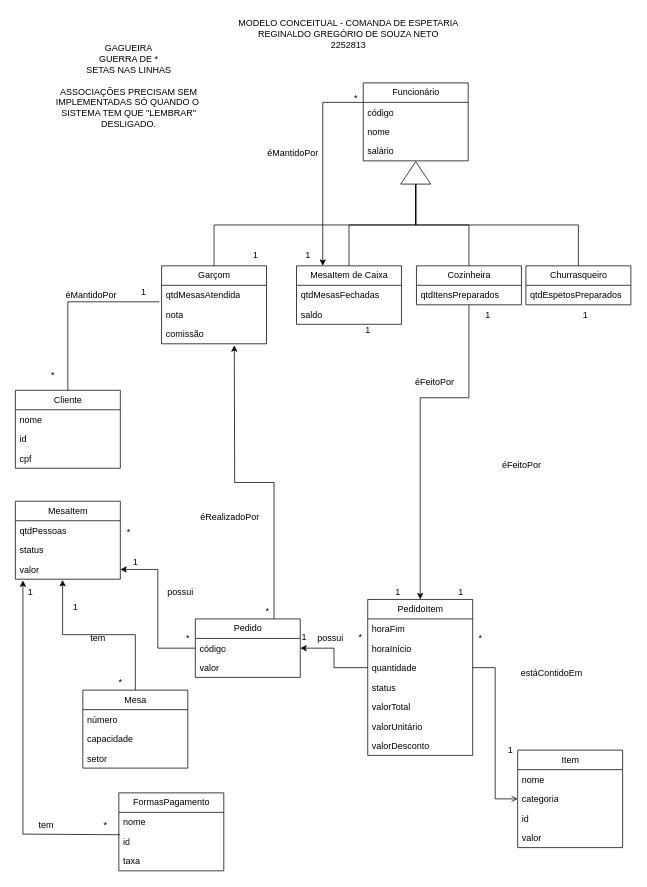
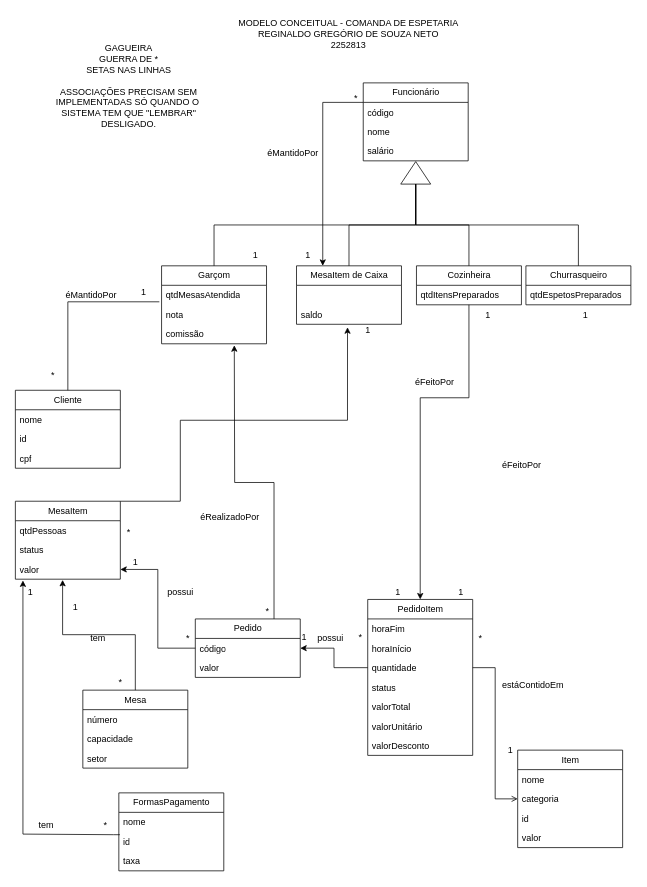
- <mxCell id="46" value="qtdMesasFechadas" style="text;strokeColor=none;fillColor=none;align=left;verticalAlign=top;spacingLeft=4;spacingRight=4;overflow=hidden;rotatable=0;points=[[0,0.5],[1,0.5]];portConstraint=eastwest;html=1;" parent="1" vertex="1"><mxGeometry x="395" y="380" width="140" height="26" as="geometry" /></mxCell>
+ <mxCell id="60" style="edgeStyle=orthogonalEdgeStyle;rounded=0;orthogonalLoop=1;jettySize=auto;html=1;exitX=1;exitY=0;exitDx=0;exitDy=0;entryX=0.486;entryY=1.154;entryDx=0;entryDy=0;entryPerimeter=0;" parent="1" source="61" target="47" edge="1"><mxGeometry relative="1" as="geometry"><Array as="points"><mxPoint x="240" y="668" /><mxPoint x="240" y="560" /><mxPoint x="463" y="560" /></Array></mxGeometry></mxCell>
- <mxCell id="81" value="estáContidoEm" style="text;html=1;align=center;verticalAlign=middle;resizable=0;points=[];autosize=1;strokeColor=none;fillColor=none;" parent="1" vertex="1"><mxGeometry x="685" y="888" width="100" height="20" as="geometry" /></mxCell>
+ <mxCell id="81" value="estáContidoEm" style="text;html=1;align=center;verticalAlign=middle;resizable=0;points=[];autosize=1;strokeColor=none;fillColor=none;" parent="1" vertex="1"><mxGeometry x="660" y="903" width="100" height="20" as="geometry" /></mxCell>
